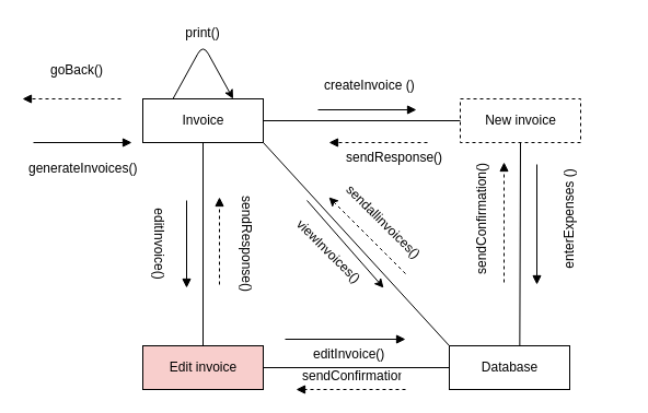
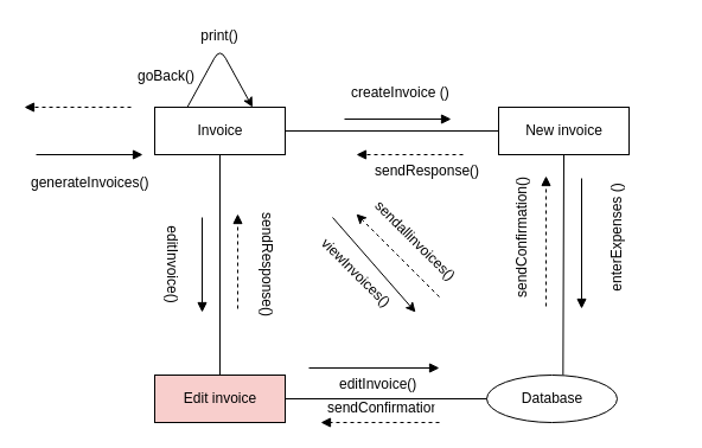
- <mxCell id="26" value="goBack()" style="text;strokeColor=none;fillColor=none;align=left;verticalAlign=top;spacingLeft=4;spacingRight=4;overflow=hidden;rotatable=0;points=[[0,0.5],[1,0.5]];portConstraint=eastwest;" vertex="1" parent="1"><mxGeometry x="40" y="50" width="120" height="26" as="geometry" /></mxCell>
+ <mxCell id="26" value="goBack()" style="text;strokeColor=none;fillColor=none;align=left;verticalAlign=top;spacingLeft=4;spacingRight=4;overflow=hidden;rotatable=0;points=[[0,0.5],[1,0.5]];portConstraint=eastwest;" vertex="1" parent="1"><mxGeometry x="110" y="50" width="120" height="26" as="geometry" /></mxCell>
- <mxCell id="3" value="New invoice" style="html=1;dashed=1;" vertex="1" parent="1"><mxGeometry x="420" y="90" width="110" height="40" as="geometry" /></mxCell>
+ <mxCell id="3" value="New invoice" style="html=1;" vertex="1" parent="1"><mxGeometry x="420" y="90" width="110" height="40" as="geometry" /></mxCell>
- <mxCell id="14" value="" style="endArrow=none;html=1;rounded=0;exitX=0;exitY=0;exitDx=0;exitDy=0;entryX=1;entryY=1;entryDx=0;entryDy=0;" edge="1" parent="1" source="5" target="2"><mxGeometry relative="1" as="geometry"><mxPoint x="474.35" y="289.8" as="sourcePoint" /><mxPoint x="475" y="140" as="targetPoint" /><Array as="points" /></mxGeometry></mxCell>
- <mxCell id="5" value="Database" style="html=1;" vertex="1" parent="1"><mxGeometry x="410" y="316" width="110" height="40" as="geometry" /></mxCell>
+ <mxCell id="5" value="Database" style="ellipse;html=1;" vertex="1" parent="1"><mxGeometry x="410" y="316" width="110" height="40" as="geometry" /></mxCell>
